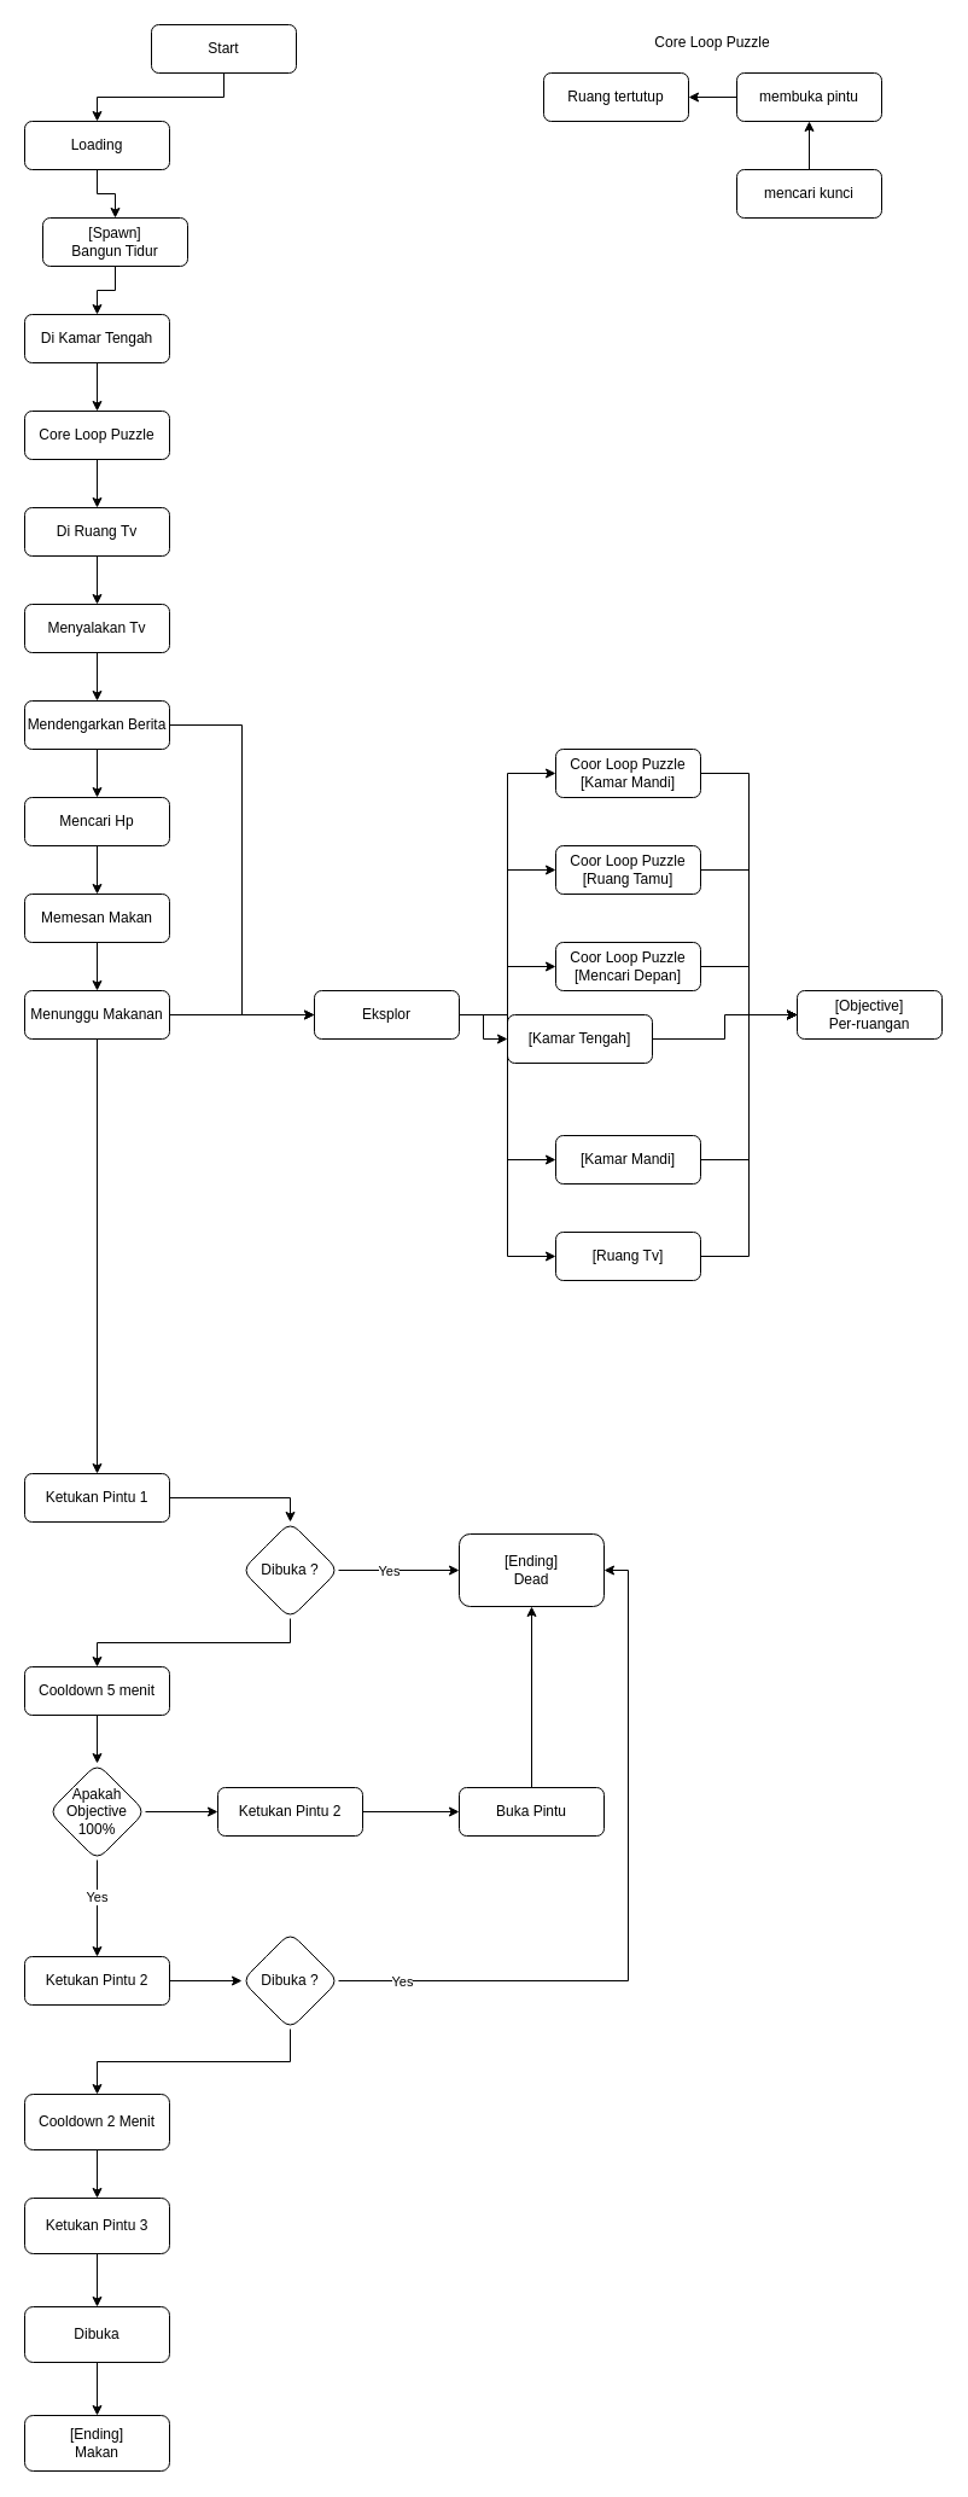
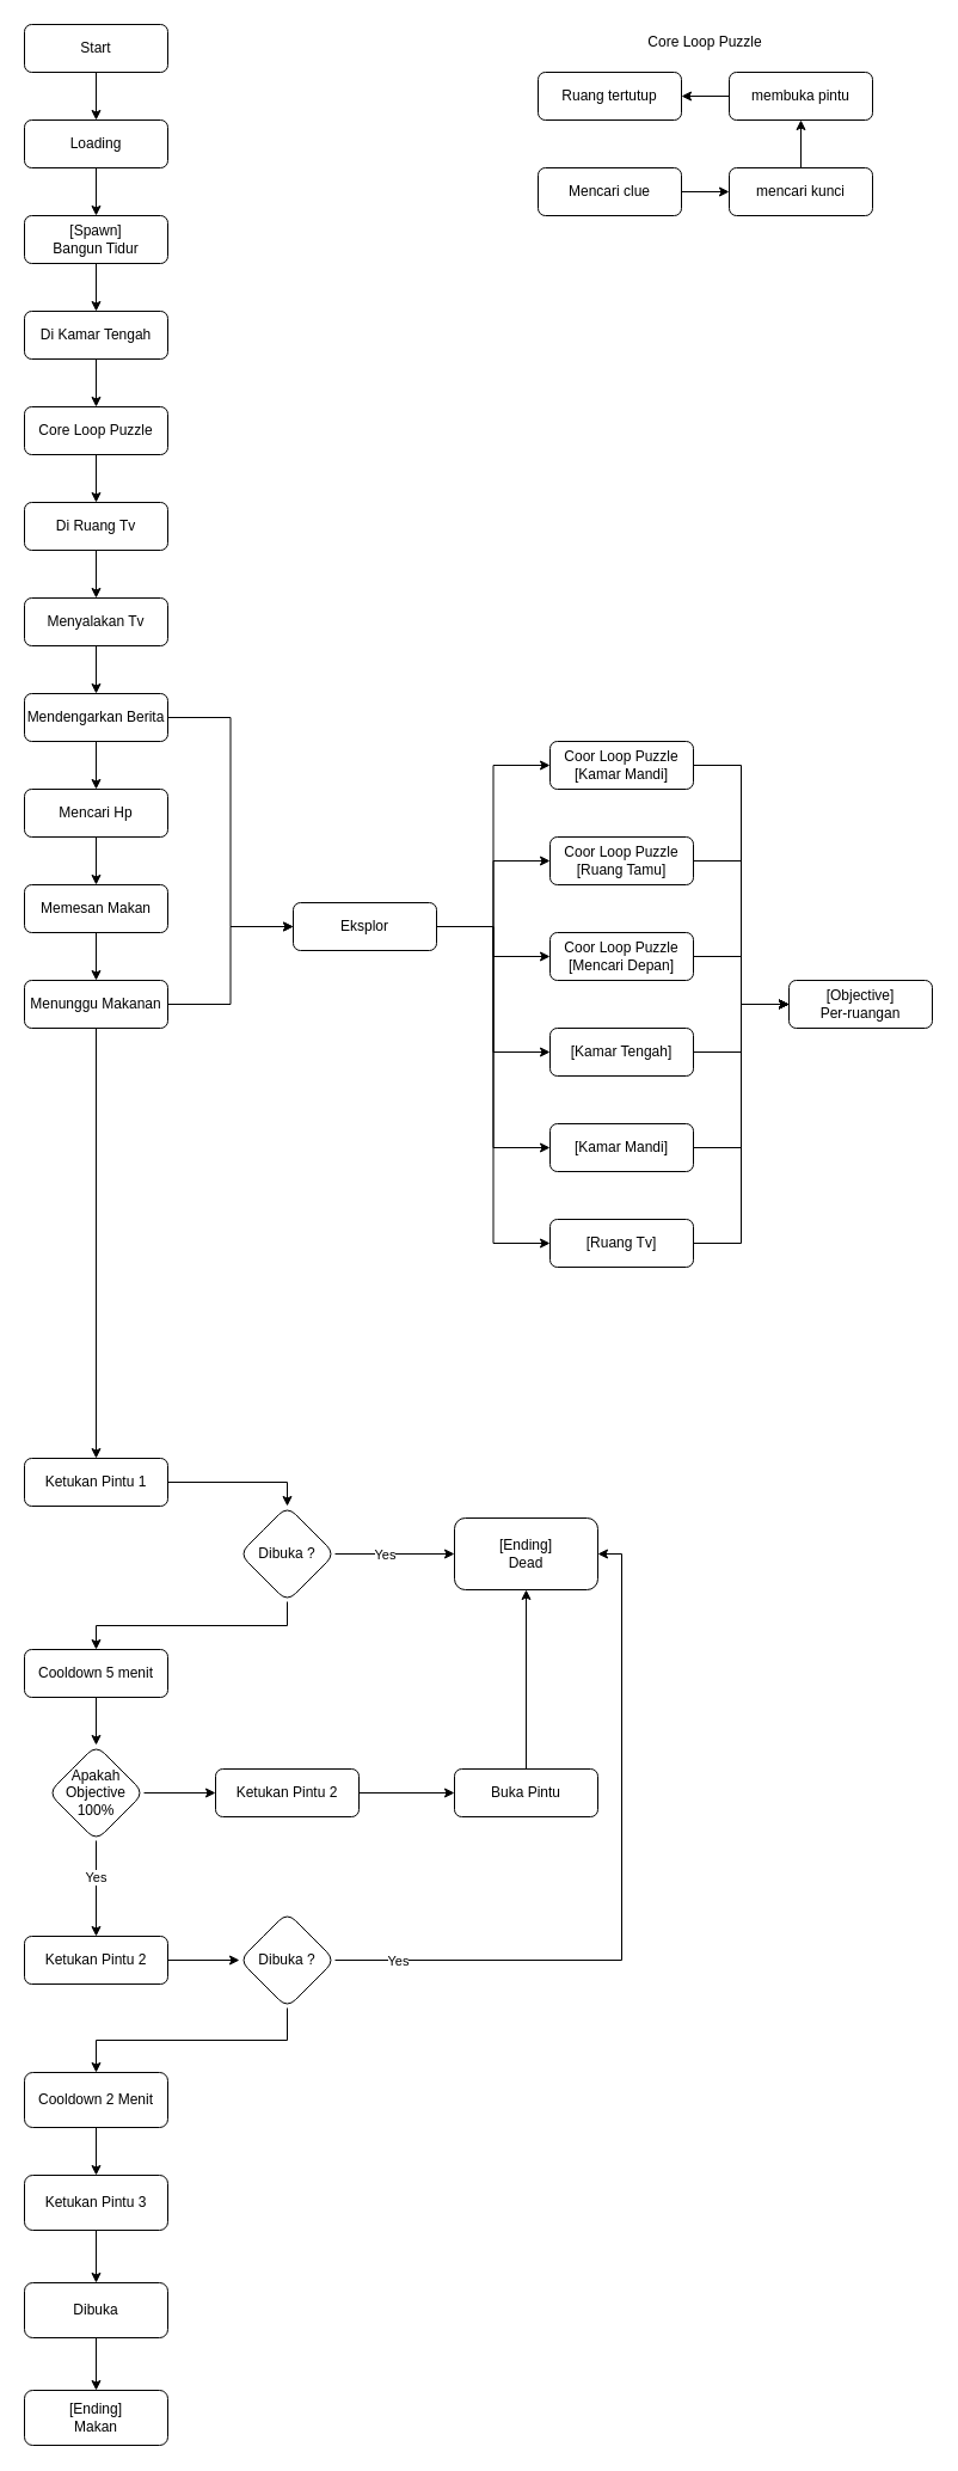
- <mxCell id="3" value="Start" style="rounded=1;whiteSpace=wrap;html=1;fontSize=12;glass=0;strokeWidth=1;shadow=0;" parent="1" vertex="1"><mxGeometry x="125" y="20" width="120" height="40" as="geometry" /></mxCell>
+ <mxCell id="3" value="Start" style="rounded=1;whiteSpace=wrap;html=1;fontSize=12;glass=0;strokeWidth=1;shadow=0;" parent="1" vertex="1"><mxGeometry x="20" y="20" width="120" height="40" as="geometry" /></mxCell>
+ <mxCell id="10" value="Mencari clue" style="rounded=1;whiteSpace=wrap;html=1;fontSize=12;glass=0;strokeWidth=1;shadow=0;" vertex="1" parent="1"><mxGeometry x="450" y="140" width="120" height="40" as="geometry" /></mxCell>
+ <mxCell id="9" value="" style="edgeStyle=orthogonalEdgeStyle;rounded=0;orthogonalLoop=1;jettySize=auto;html=1;" edge="1" parent="1" source="10" target="12"><mxGeometry relative="1" as="geometry" /></mxCell>
- <mxCell id="7" value="[Spawn]&lt;br&gt;Bangun Tidur" style="rounded=1;whiteSpace=wrap;html=1;fontSize=12;glass=0;strokeWidth=1;shadow=0;" vertex="1" parent="1"><mxGeometry x="35" y="180" width="120" height="40" as="geometry" /></mxCell>
+ <mxCell id="7" value="[Spawn]&lt;br&gt;Bangun Tidur" style="rounded=1;whiteSpace=wrap;html=1;fontSize=12;glass=0;strokeWidth=1;shadow=0;" vertex="1" parent="1"><mxGeometry x="20" y="180" width="120" height="40" as="geometry" /></mxCell>
- <mxCell id="50" value="Eksplor" style="rounded=1;whiteSpace=wrap;html=1;fontSize=12;glass=0;strokeWidth=1;shadow=0;" vertex="1" parent="1"><mxGeometry x="260" y="820" width="120" height="40" as="geometry" /></mxCell>
+ <mxCell id="50" value="Eksplor" style="rounded=1;whiteSpace=wrap;html=1;fontSize=12;glass=0;strokeWidth=1;shadow=0;" vertex="1" parent="1"><mxGeometry x="245" y="755" width="120" height="40" as="geometry" /></mxCell>
- <mxCell id="35" value="[Kamar Tengah]" style="rounded=1;whiteSpace=wrap;html=1;fontSize=12;glass=0;strokeWidth=1;shadow=0;" vertex="1" parent="1"><mxGeometry x="420" y="840" width="120" height="40" as="geometry" /></mxCell>
+ <mxCell id="35" value="[Kamar Tengah]" style="rounded=1;whiteSpace=wrap;html=1;fontSize=12;glass=0;strokeWidth=1;shadow=0;" vertex="1" parent="1"><mxGeometry x="460" y="860" width="120" height="40" as="geometry" /></mxCell>
